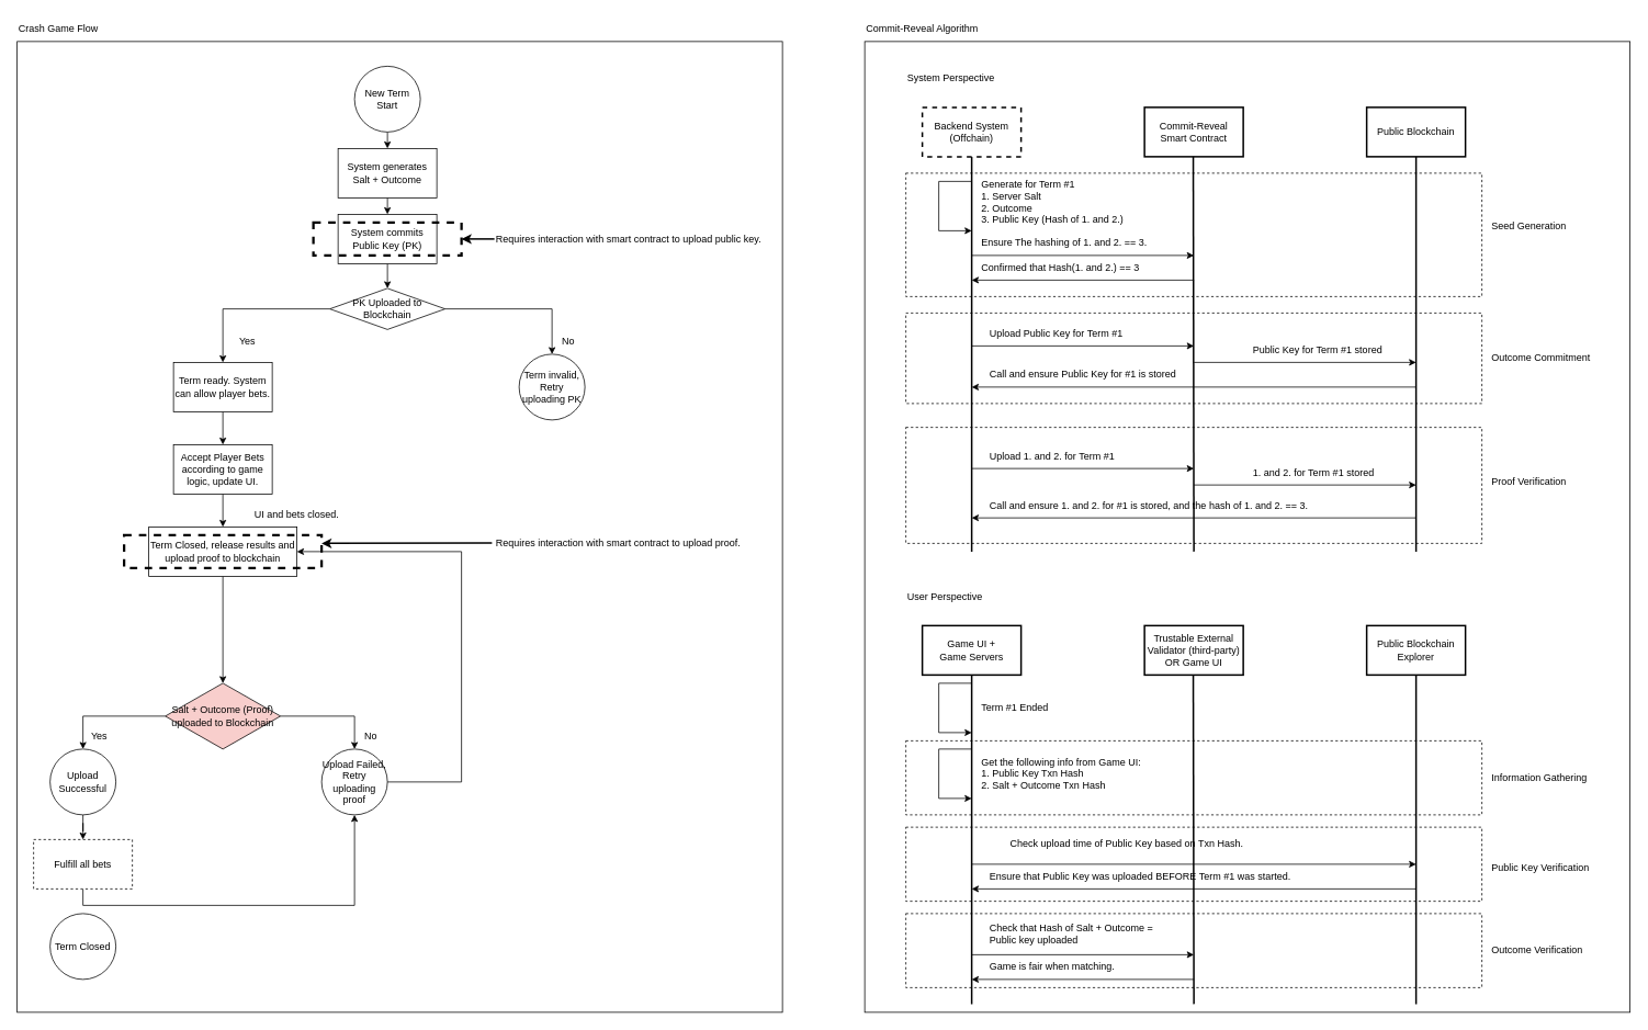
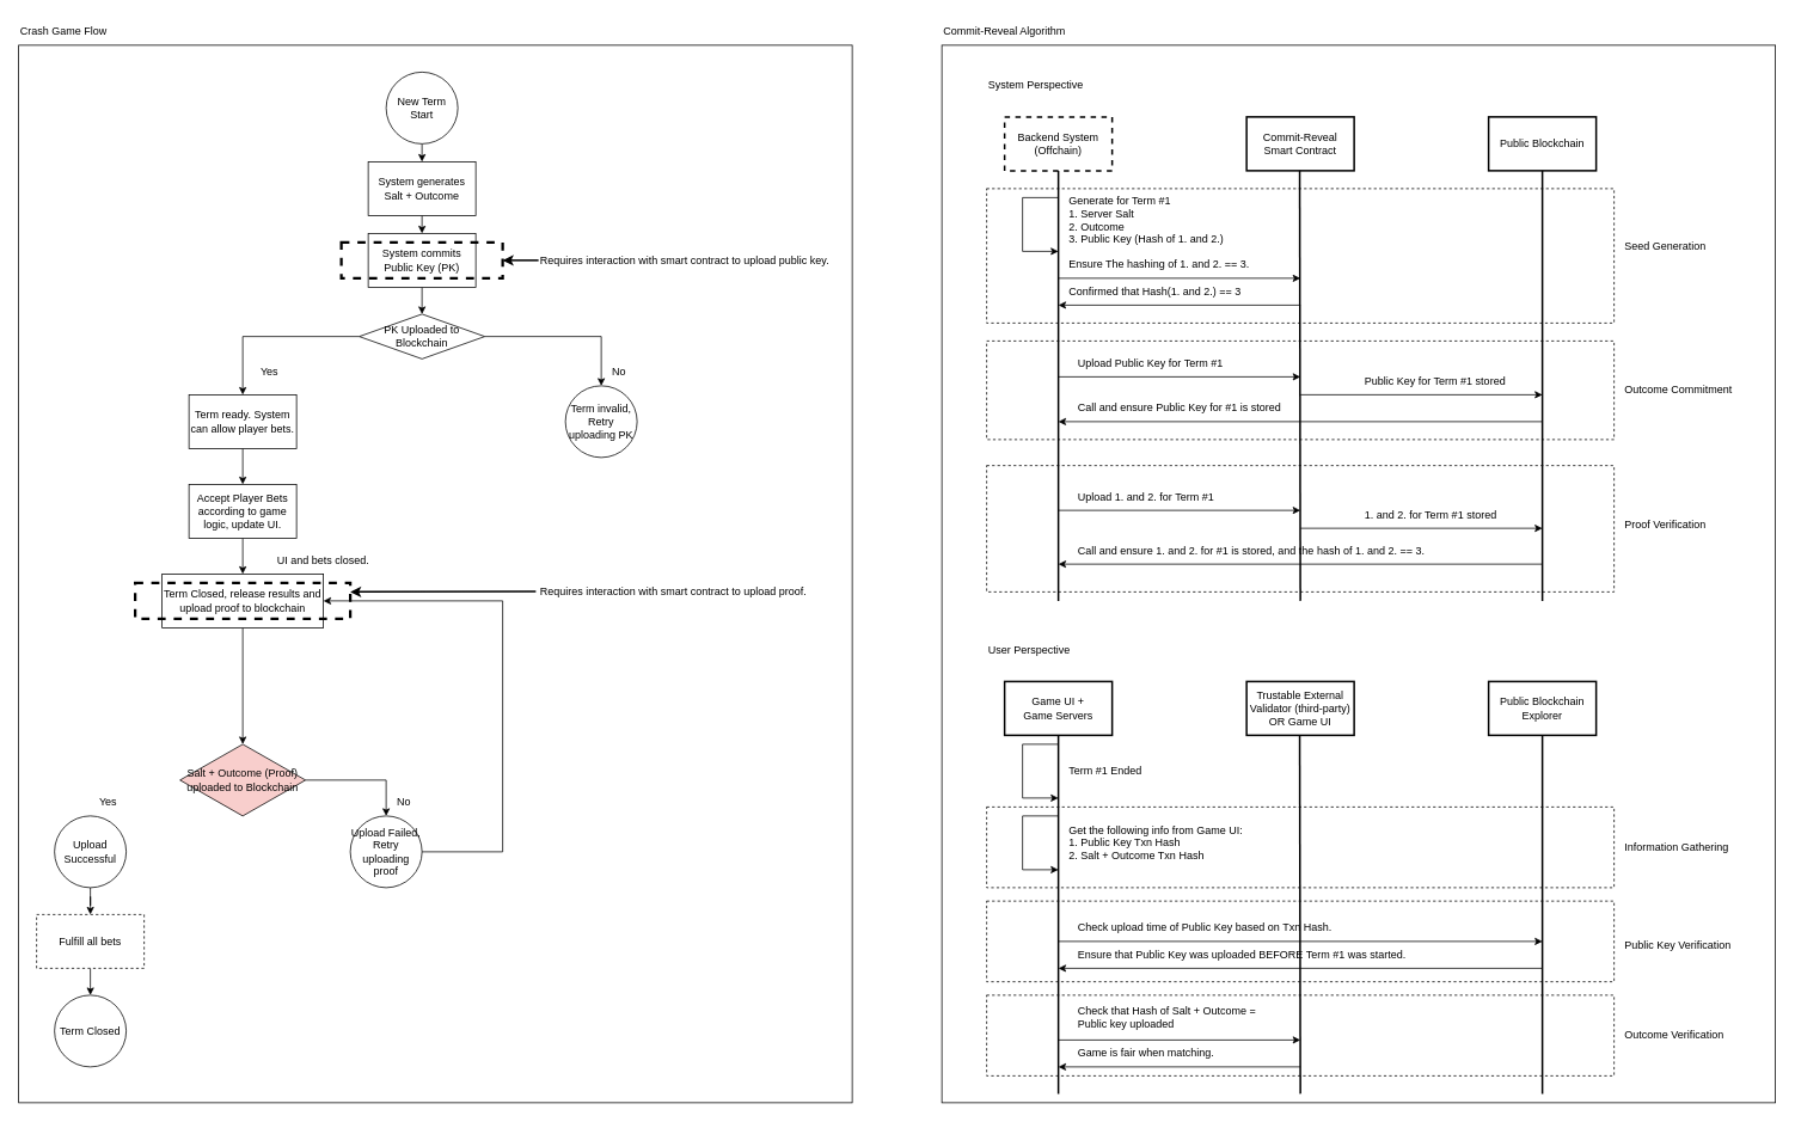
- <mxCell id="24" style="edgeStyle=orthogonalEdgeStyle;rounded=0;orthogonalLoop=1;jettySize=auto;html=1;exitX=0;exitY=0.5;exitDx=0;exitDy=0;entryX=0.5;entryY=0;entryDx=0;entryDy=0;" edge="1" parent="1" source="25" target="30"><mxGeometry relative="1" as="geometry" /></mxCell>
- <mxCell id="95" value="Check upload time of Public Key based on Txn Hash." style="text;html=1;align=left;verticalAlign=middle;whiteSpace=wrap;rounded=0;" vertex="1" parent="1"><mxGeometry x="1225" y="1010" width="470" height="30" as="geometry" /></mxCell>
+ <mxCell id="95" value="Check upload time of Public Key based on Txn Hash." style="text;html=1;align=left;verticalAlign=middle;whiteSpace=wrap;rounded=0;" vertex="1" parent="1"><mxGeometry x="1200" y="1020" width="470" height="30" as="geometry" /></mxCell>
- <mxCell id="33" style="edgeStyle=orthogonalEdgeStyle;rounded=0;orthogonalLoop=1;jettySize=auto;html=1;exitX=0.5;exitY=1;exitDx=0;exitDy=0;" edge="1" parent="1" source="34" target="28"><mxGeometry relative="1" as="geometry" /></mxCell>
+ <mxCell id="33" style="edgeStyle=orthogonalEdgeStyle;rounded=0;orthogonalLoop=1;jettySize=auto;html=1;exitX=0.5;exitY=1;exitDx=0;exitDy=0;entryX=0.5;entryY=0;entryDx=0;entryDy=0;" edge="1" parent="1" source="34" target="35"><mxGeometry relative="1" as="geometry" /></mxCell>
